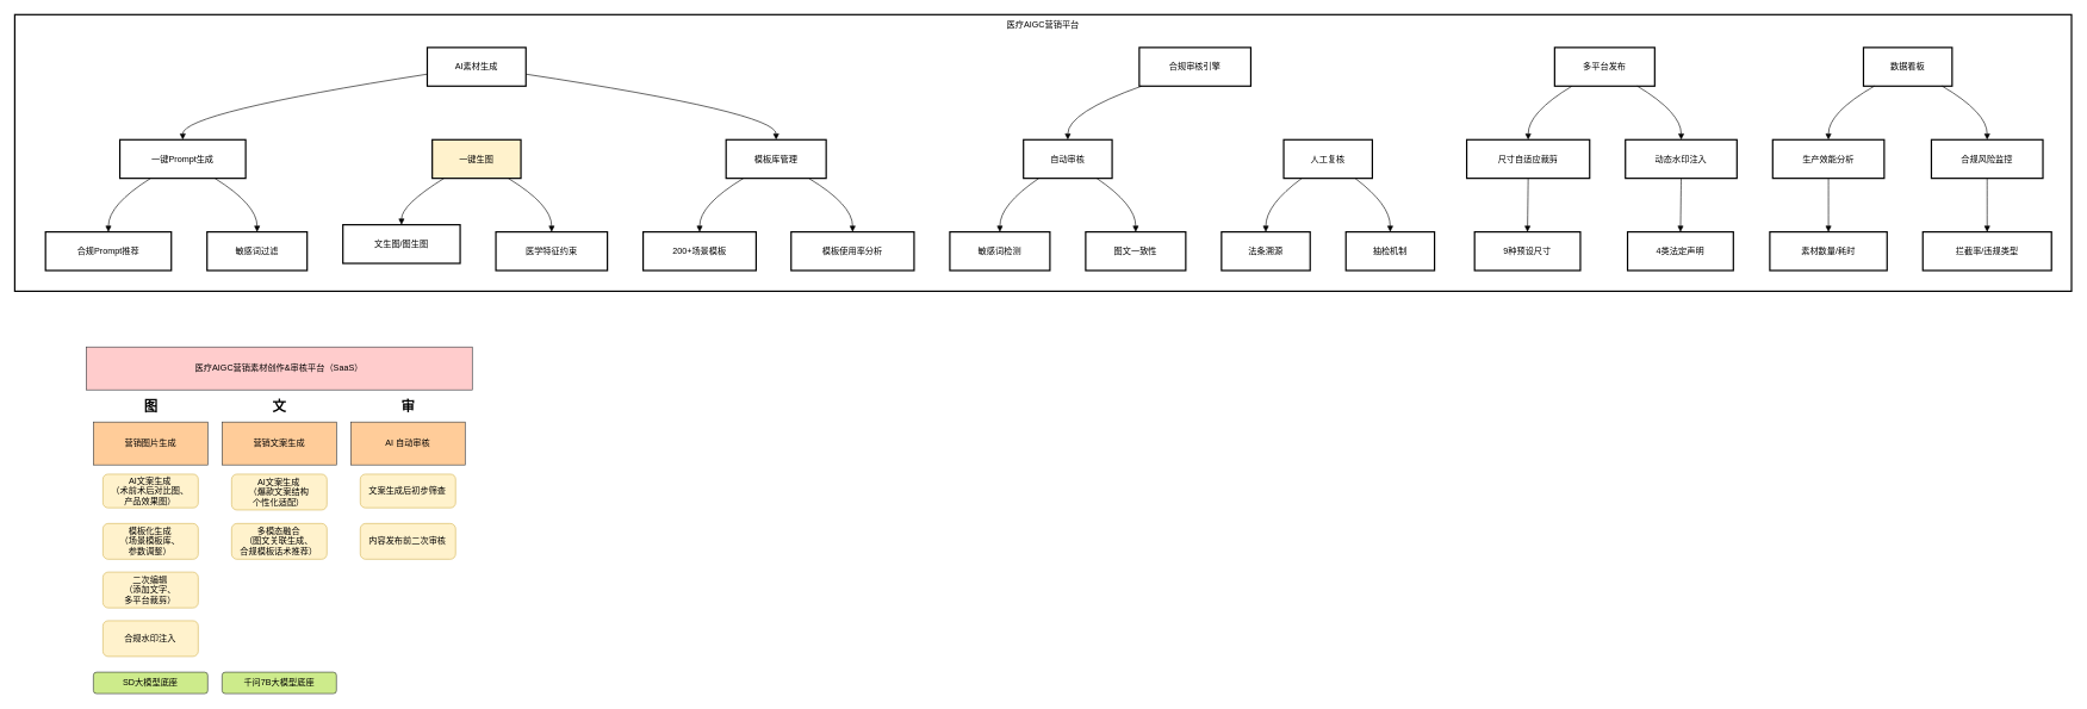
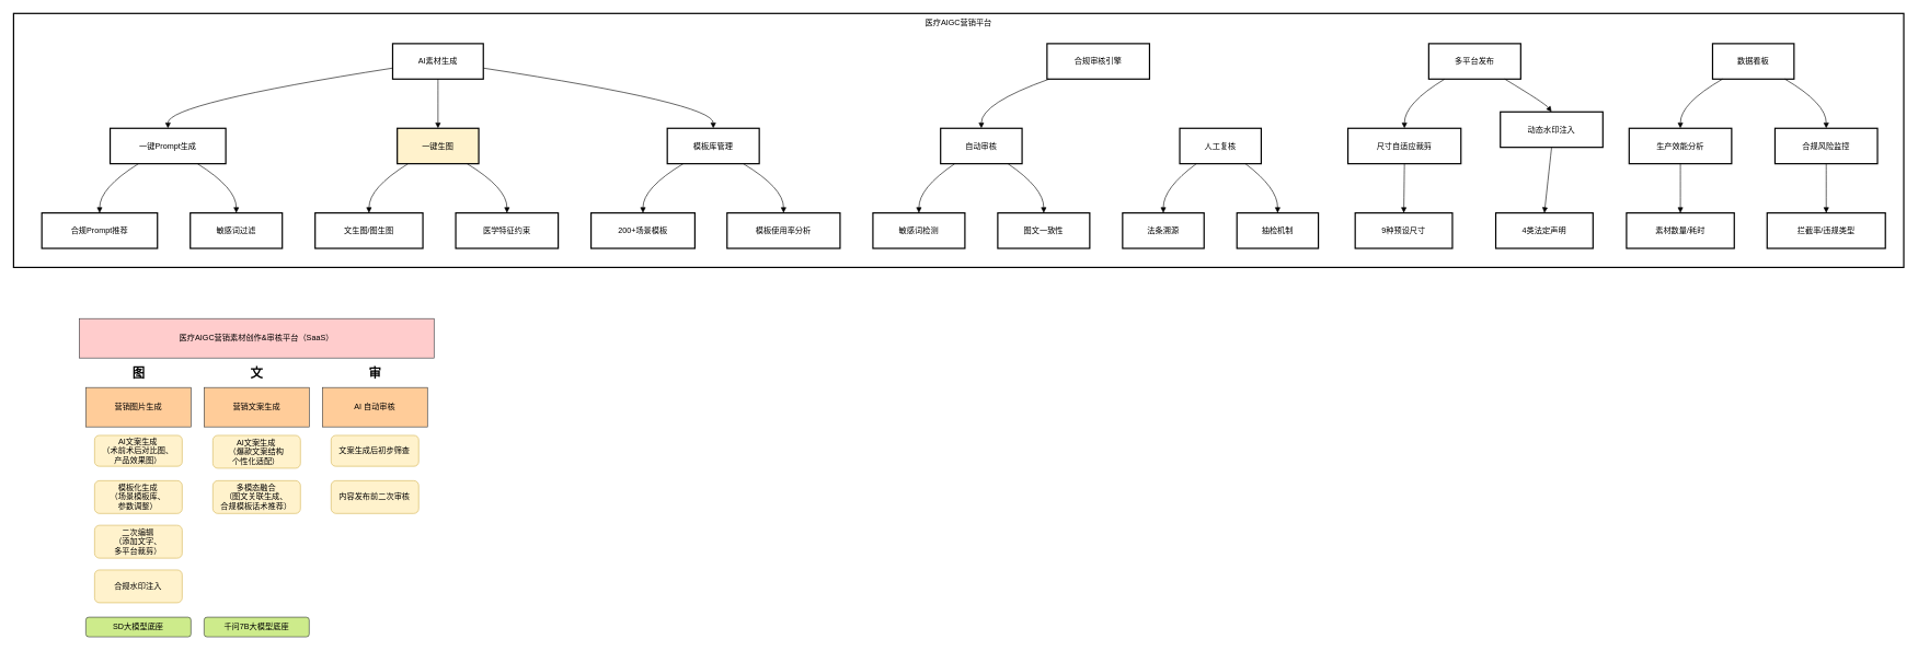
+ <mxCell id="31" value="" style="curved=1;startArrow=none;endArrow=block;exitX=0.5;exitY=0.99;entryX=0.5;entryY=-0.01;rounded=0;" edge="1" parent="2" source="3" target="5"><mxGeometry relative="1" as="geometry"><Array as="points" /></mxGeometry></mxCell>
- <mxCell id="22" value="动态水印注入" style="whiteSpace=wrap;strokeWidth=2;" vertex="1" parent="2"><mxGeometry x="2253" y="175" width="156" height="54" as="geometry" /></mxCell>
+ <mxCell id="22" value="动态水印注入" style="whiteSpace=wrap;strokeWidth=2;" vertex="1" parent="2"><mxGeometry x="2263" y="150" width="156" height="54" as="geometry" /></mxCell>
- <mxCell id="9" value="文生图/图生图" style="whiteSpace=wrap;strokeWidth=2;" vertex="1" parent="2"><mxGeometry x="459" y="294" width="164" height="54" as="geometry" /></mxCell>
+ <mxCell id="9" value="文生图/图生图" style="whiteSpace=wrap;strokeWidth=2;" vertex="1" parent="2"><mxGeometry x="459" y="304" width="164" height="54" as="geometry" /></mxCell>
